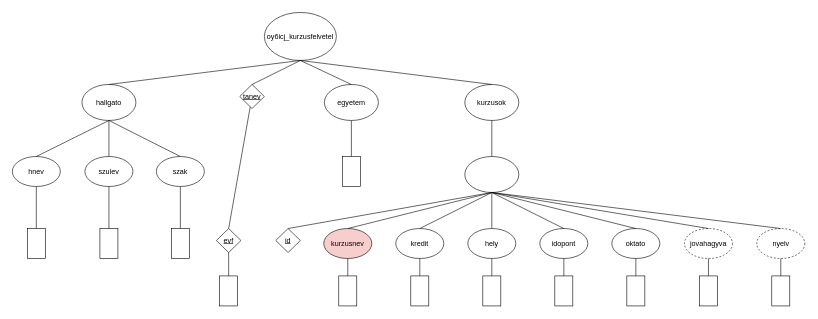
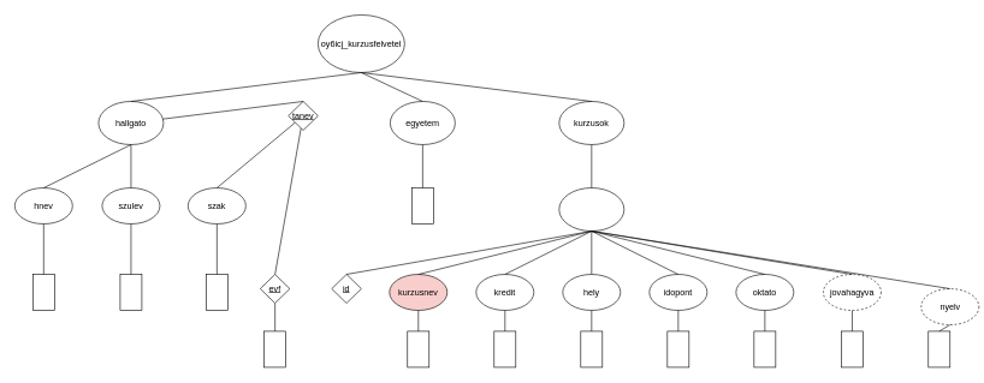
- <mxCell id="27" value="" style="endArrow=none;html=1;rounded=0;exitX=0.5;exitY=0;exitDx=0;exitDy=0;entryX=0.5;entryY=1;entryDx=0;entryDy=0;" edge="1" parent="1" source="23" target="2"><mxGeometry width="50" height="50" relative="1" as="geometry"><mxPoint x="580" y="240" as="sourcePoint" /><mxPoint x="580" y="210" as="targetPoint" /></mxGeometry></mxCell>
+ <mxCell id="27" value="" style="endArrow=none;html=1;rounded=0;exitX=0.5;exitY=0;exitDx=0;exitDy=0;" edge="1" parent="1" source="23" target="3"><mxGeometry width="50" height="50" relative="1" as="geometry"><mxPoint x="580" y="240" as="sourcePoint" /><mxPoint x="580" y="210" as="targetPoint" /></mxGeometry></mxCell>
- <mxCell id="15" value="" style="endArrow=none;html=1;rounded=0;entryX=0.5;entryY=1;entryDx=0;entryDy=0;exitX=0.5;exitY=0;exitDx=0;exitDy=0;" edge="1" parent="1" source="7" target="3"><mxGeometry width="50" height="50" relative="1" as="geometry"><mxPoint x="419" y="330" as="sourcePoint" /><mxPoint x="469" y="280" as="targetPoint" /></mxGeometry></mxCell>
+ <mxCell id="15" value="" style="endArrow=none;html=1;rounded=0;exitX=0.5;exitY=0;exitDx=0;exitDy=0;" edge="1" parent="1" source="7" target="23"><mxGeometry width="50" height="50" relative="1" as="geometry"><mxPoint x="419" y="330" as="sourcePoint" /><mxPoint x="469" y="280" as="targetPoint" /></mxGeometry></mxCell>
- <mxCell id="44" value="nyelv" style="ellipse;whiteSpace=wrap;html=1;dashed=1;" vertex="1" parent="1"><mxGeometry x="1260.5" y="380" width="80" height="50" as="geometry" /></mxCell>
+ <mxCell id="44" value="nyelv" style="ellipse;whiteSpace=wrap;html=1;dashed=1;" vertex="1" parent="1"><mxGeometry x="1275.5" y="400" width="80" height="50" as="geometry" /></mxCell>
